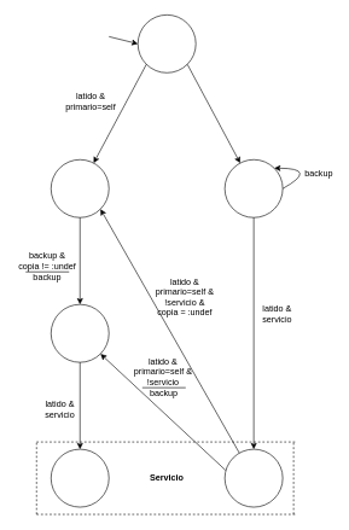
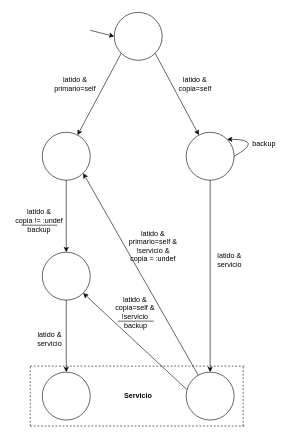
+ <mxCell id="15" value="latido &amp;amp; copia=self" style="text;html=1;strokeColor=none;fillColor=none;align=center;verticalAlign=middle;whiteSpace=wrap;rounded=0;" vertex="1" parent="1"><mxGeometry x="290" y="130" width="70" height="20" as="geometry" /></mxCell>
- <mxCell id="17" value="backup &amp;amp; &lt;br&gt;copia != :undef" style="text;html=1;strokeColor=none;fillColor=none;align=center;verticalAlign=middle;whiteSpace=wrap;rounded=0;" vertex="1" parent="1"><mxGeometry x="20" y="350" width="90" height="20" as="geometry" /></mxCell>
+ <mxCell id="17" value="latido &amp;amp; &lt;br&gt;copia != :undef" style="text;html=1;strokeColor=none;fillColor=none;align=center;verticalAlign=middle;whiteSpace=wrap;rounded=0;" vertex="1" parent="1"><mxGeometry x="20" y="350" width="90" height="20" as="geometry" /></mxCell>
- <mxCell id="19" value="latido &amp;amp;&lt;br&gt;primario=self &amp;amp;&lt;br&gt;!servicio" style="text;html=1;strokeColor=none;fillColor=none;align=center;verticalAlign=middle;whiteSpace=wrap;rounded=0;" vertex="1" parent="1"><mxGeometry x="180" y="493" width="90" height="40" as="geometry" /></mxCell>
+ <mxCell id="19" value="latido &amp;amp;&lt;br&gt;copia=self &amp;amp;&lt;br&gt;!servicio" style="text;html=1;strokeColor=none;fillColor=none;align=center;verticalAlign=middle;whiteSpace=wrap;rounded=0;" vertex="1" parent="1"><mxGeometry x="180" y="493" width="90" height="40" as="geometry" /></mxCell>
